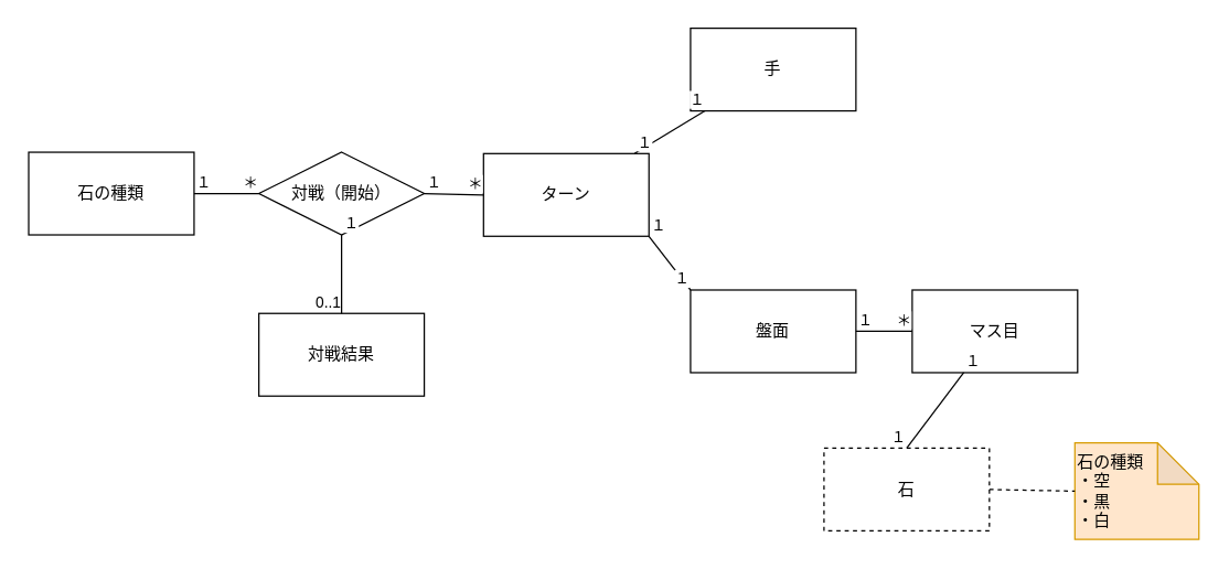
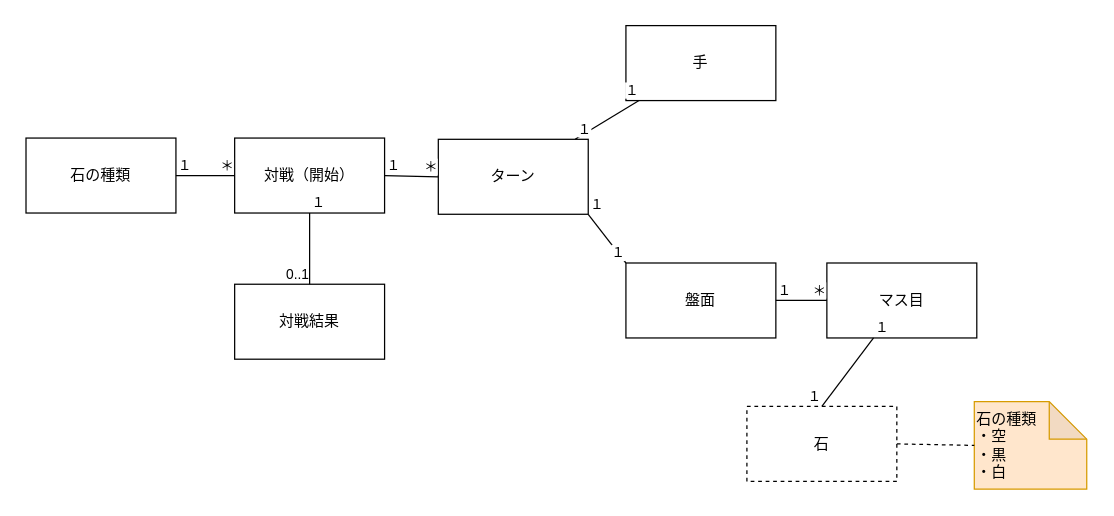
- <mxCell id="2" value="対戦（開始）" style="rhombus;whiteSpace=wrap;html=1;" vertex="1" parent="1"><mxGeometry x="187" y="110" width="120" height="60" as="geometry" /></mxCell>
+ <mxCell id="2" value="対戦（開始）" style="rounded=0;whiteSpace=wrap;html=1;" vertex="1" parent="1"><mxGeometry x="187" y="110" width="120" height="60" as="geometry" /></mxCell>
